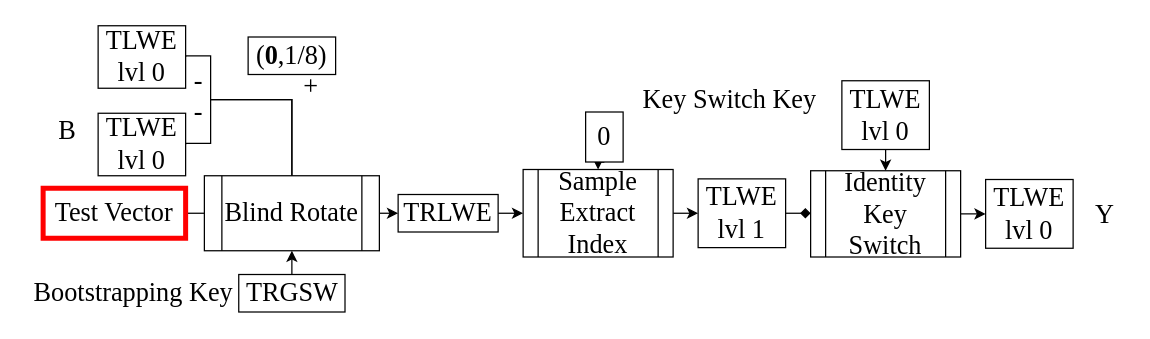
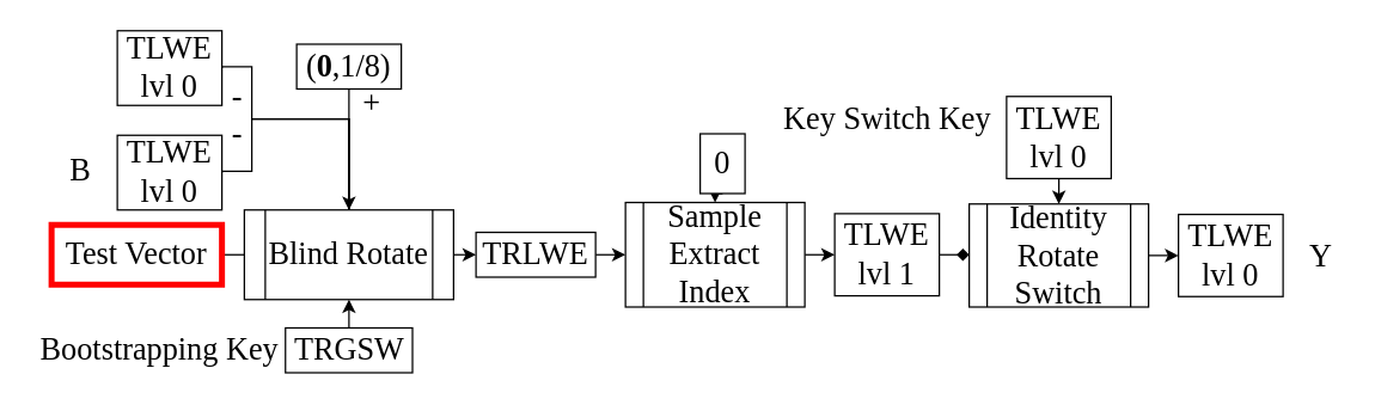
+ <mxCell id="7" style="edgeStyle=orthogonalEdgeStyle;rounded=0;orthogonalLoop=1;jettySize=auto;html=1;exitX=0.5;exitY=1;exitDx=0;exitDy=0;entryX=0.5;entryY=0;entryDx=0;entryDy=0;" parent="1" source="8" target="15" edge="1"><mxGeometry relative="1" as="geometry"><mxPoint x="233" y="169" as="targetPoint" /></mxGeometry></mxCell>
- <mxCell id="29" value="&lt;font face=&quot;Times New Roman&quot;&gt;&lt;span style=&quot;font-size: 21px&quot;&gt;Key Switch Key&lt;/span&gt;&lt;/font&gt;" style="text;html=1;align=center;verticalAlign=middle;resizable=0;points=[];autosize=1;" parent="1" vertex="1"><mxGeometry x="508" y="69" width="150" height="20" as="geometry" /></mxCell>
+ <mxCell id="29" value="&lt;font face=&quot;Times New Roman&quot;&gt;&lt;span style=&quot;font-size: 21px&quot;&gt;Key Switch Key&lt;/span&gt;&lt;/font&gt;" style="text;html=1;align=center;verticalAlign=middle;resizable=0;points=[];autosize=1;" parent="1" vertex="1"><mxGeometry x="518" y="69" width="150" height="20" as="geometry" /></mxCell>
- <mxCell id="6" value="&lt;font face=&quot;Times New Roman&quot;&gt;&lt;span style=&quot;font-size: 21px&quot;&gt;B&lt;/span&gt;&lt;/font&gt;" style="text;html=1;align=center;verticalAlign=middle;resizable=0;points=[];autosize=1;" parent="1" vertex="1"><mxGeometry x="38" y="94" width="30" height="20" as="geometry" /></mxCell>
+ <mxCell id="6" value="&lt;font face=&quot;Times New Roman&quot;&gt;&lt;span style=&quot;font-size: 21px&quot;&gt;B&lt;/span&gt;&lt;/font&gt;" style="text;html=1;align=center;verticalAlign=middle;resizable=0;points=[];autosize=1;" parent="1" vertex="1"><mxGeometry x="38" y="104" width="30" height="20" as="geometry" /></mxCell>
- <mxCell id="23" value="&lt;font style=&quot;font-size: 21px&quot; face=&quot;Times New Roman&quot;&gt;Identity&lt;br&gt;Key Switch&lt;/font&gt;" style="shape=process;whiteSpace=wrap;html=1;backgroundOutline=1;" parent="1" vertex="1"><mxGeometry x="648" y="136" width="120" height="69" as="geometry" /></mxCell>
+ <mxCell id="23" value="&lt;font style=&quot;font-size: 21px&quot; face=&quot;Times New Roman&quot;&gt;Identity&lt;br&gt;Rotate Switch&lt;/font&gt;" style="shape=process;whiteSpace=wrap;html=1;backgroundOutline=1;" parent="1" vertex="1"><mxGeometry x="648" y="136" width="120" height="69" as="geometry" /></mxCell>
